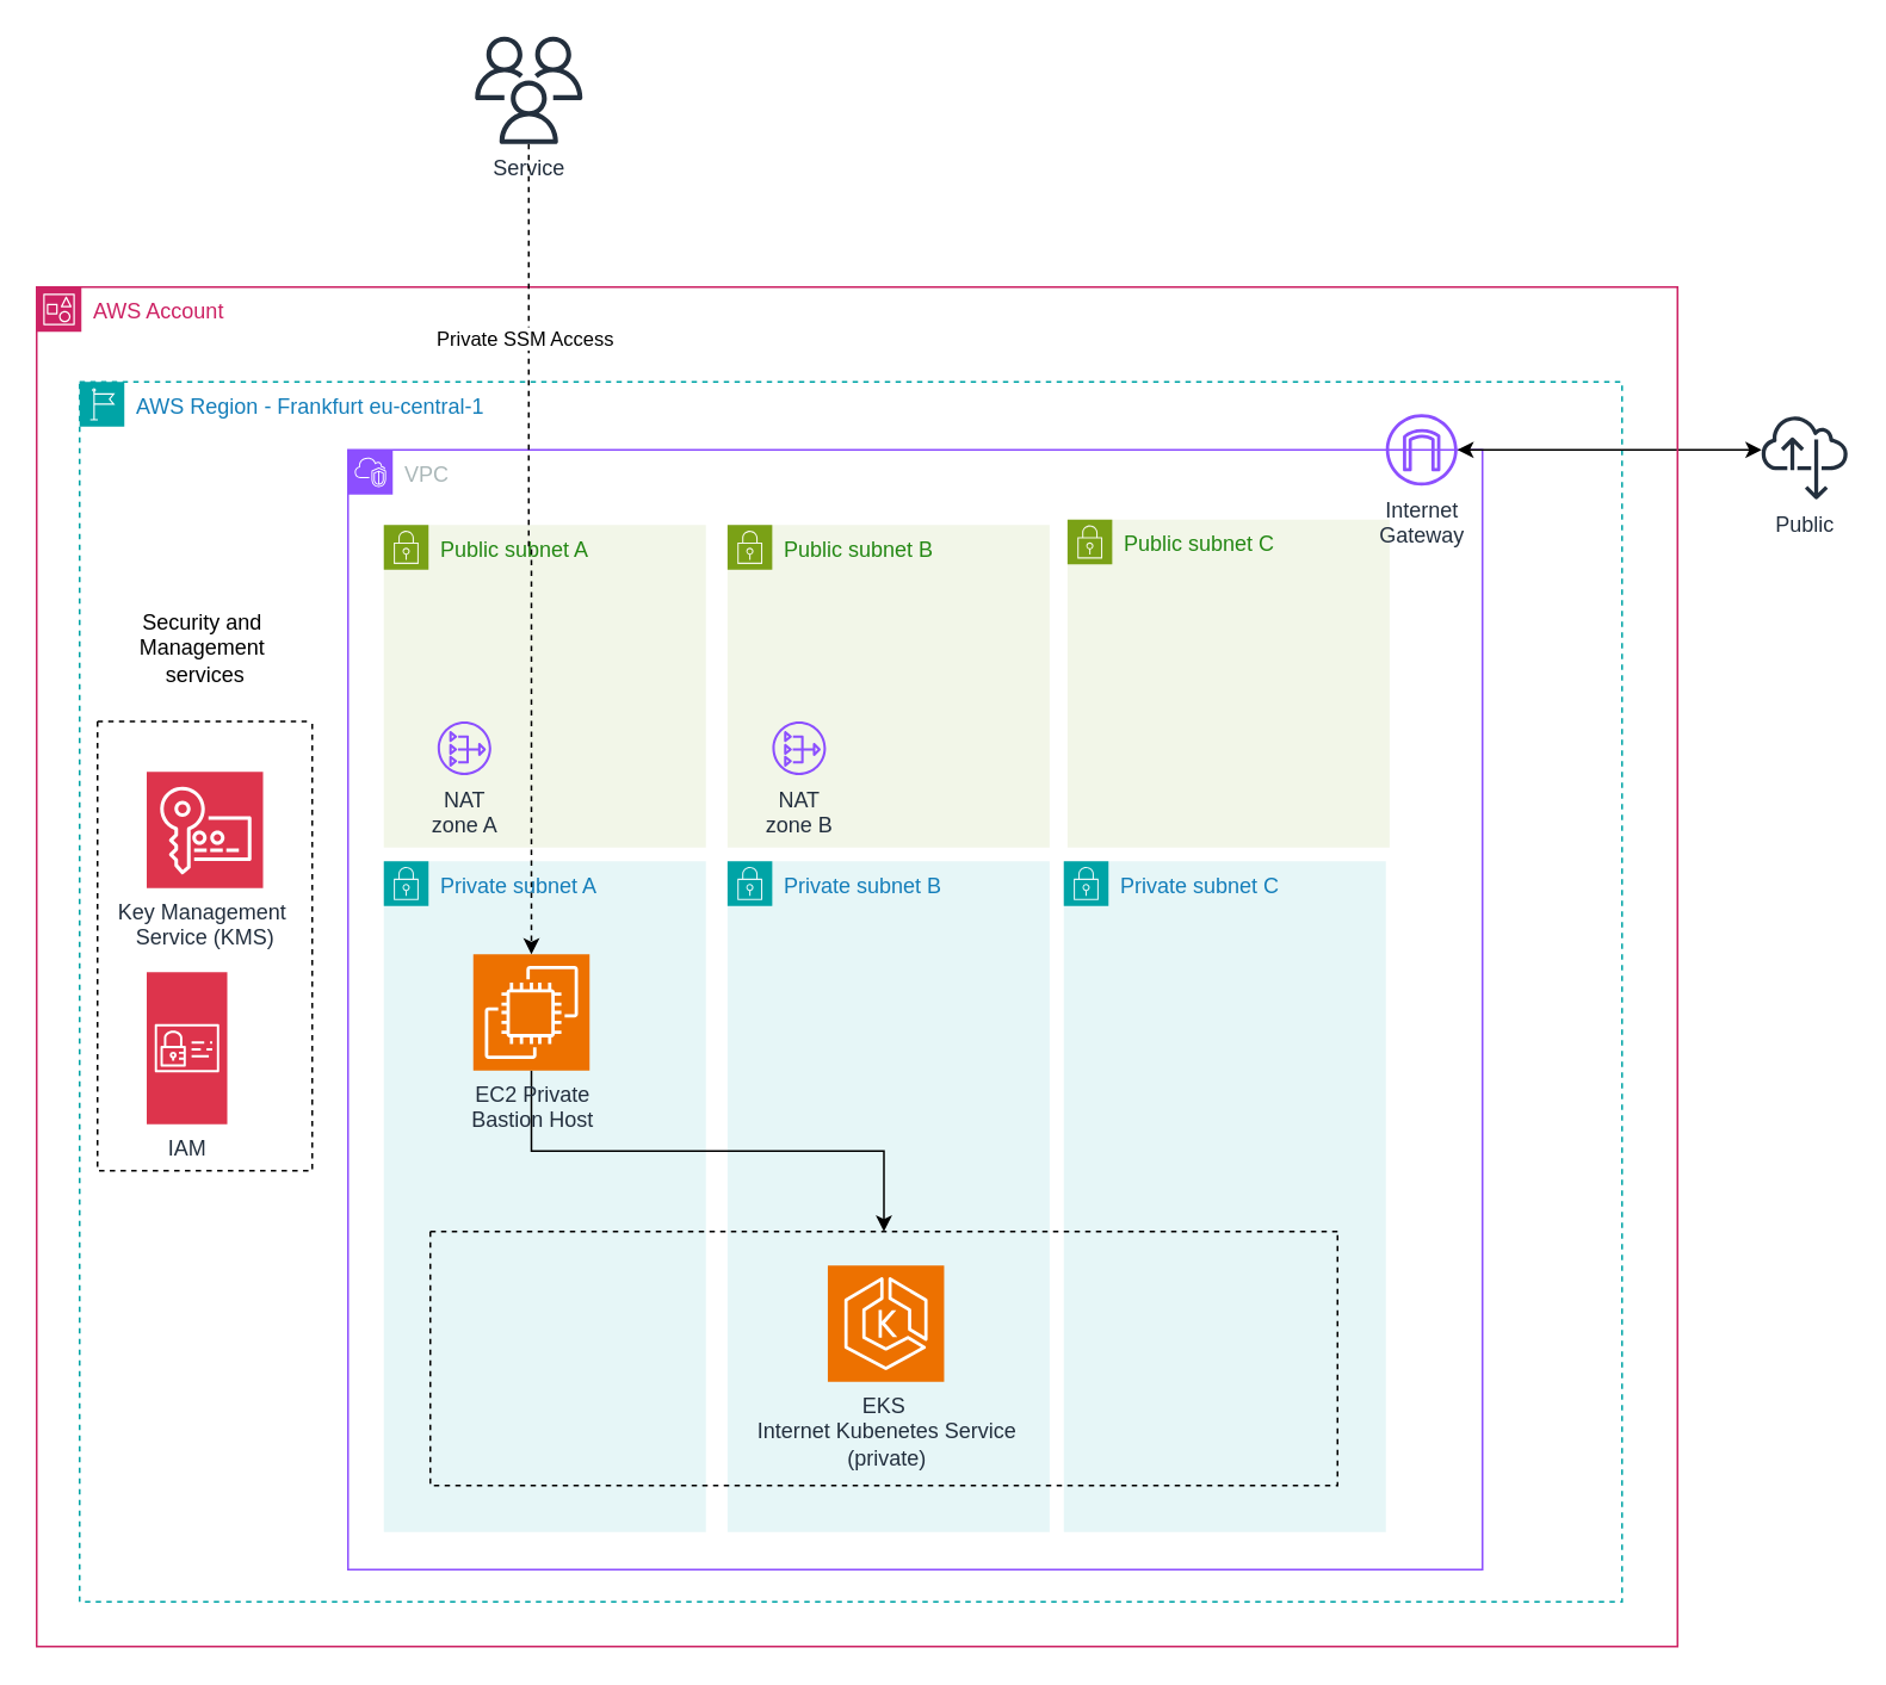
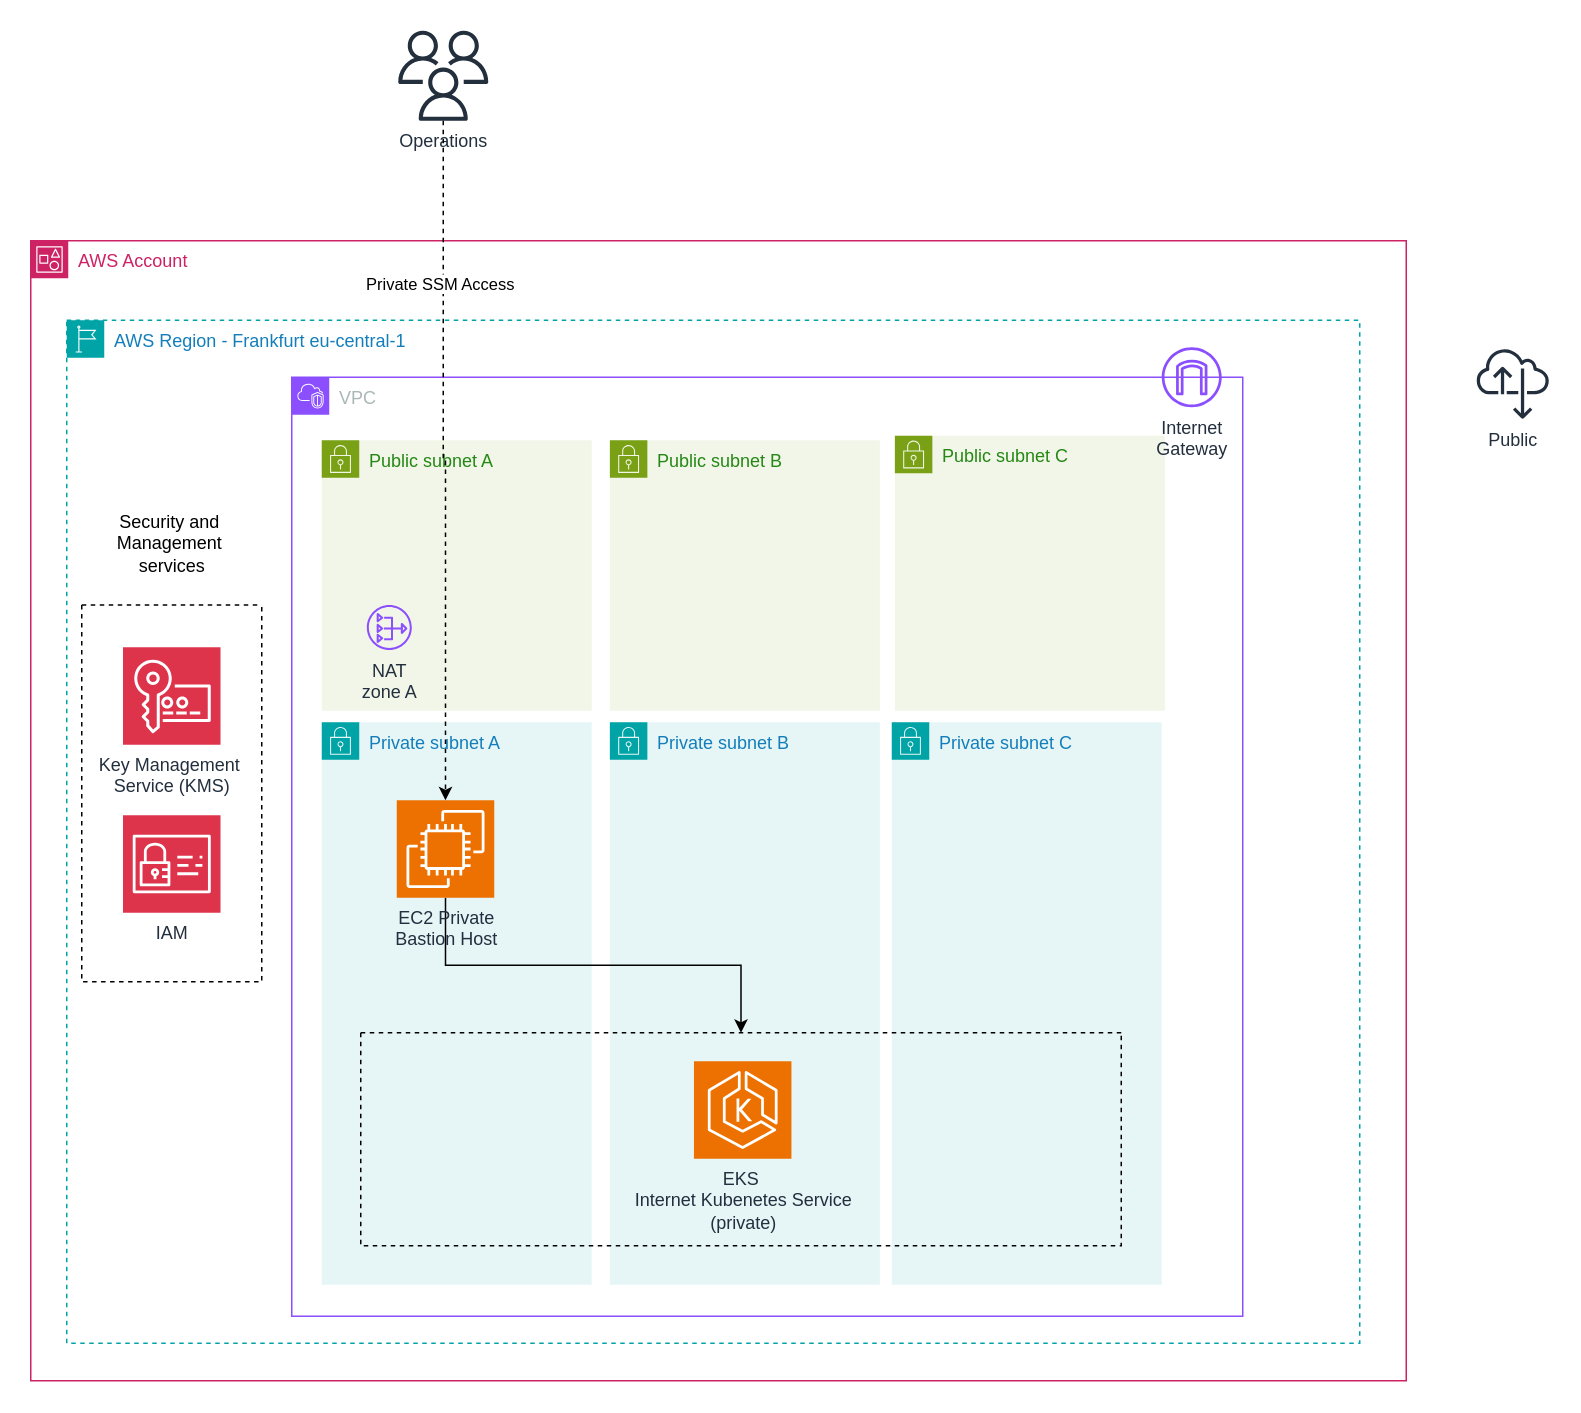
- <mxCell id="5" value="Service" style="sketch=0;outlineConnect=0;fontColor=#232F3E;gradientColor=none;fillColor=#232F3D;strokeColor=none;dashed=0;verticalLabelPosition=bottom;verticalAlign=top;align=center;html=1;fontSize=12;fontStyle=0;aspect=fixed;pointerEvents=1;shape=mxgraph.aws4.users;" parent="1" vertex="1"><mxGeometry x="265" y="20" width="60" height="60" as="geometry" /></mxCell>
+ <mxCell id="5" value="Operations" style="sketch=0;outlineConnect=0;fontColor=#232F3E;gradientColor=none;fillColor=#232F3D;strokeColor=none;dashed=0;verticalLabelPosition=bottom;verticalAlign=top;align=center;html=1;fontSize=12;fontStyle=0;aspect=fixed;pointerEvents=1;shape=mxgraph.aws4.users;" parent="1" vertex="1"><mxGeometry x="265" y="20" width="60" height="60" as="geometry" /></mxCell>
- <mxCell id="13" style="edgeStyle=orthogonalEdgeStyle;rounded=0;orthogonalLoop=1;jettySize=auto;html=1;startArrow=classic;startFill=1;" parent="1" source="14" target="19" edge="1"><mxGeometry relative="1" as="geometry"><mxPoint x="734" y="-19" as="targetPoint" /><Array as="points"><mxPoint x="952" y="251" /><mxPoint x="952" y="251" /></Array></mxGeometry></mxCell>
- <mxCell id="12" value="NAT&lt;br&gt;zone B" style="sketch=0;outlineConnect=0;fontColor=#232F3E;gradientColor=none;fillColor=#8C4FFF;strokeColor=none;dashed=0;verticalLabelPosition=bottom;verticalAlign=top;align=center;html=1;fontSize=12;fontStyle=0;aspect=fixed;pointerEvents=1;shape=mxgraph.aws4.nat_gateway;fontFamily=Helvetica;" parent="1" vertex="1"><mxGeometry x="431.13" y="402.87" width="30" height="30" as="geometry" /></mxCell>
- <mxCell id="16" value="IAM" style="sketch=0;points=[[0,0,0],[0.25,0,0],[0.5,0,0],[0.75,0,0],[1,0,0],[0,1,0],[0.25,1,0],[0.5,1,0],[0.75,1,0],[1,1,0],[0,0.25,0],[0,0.5,0],[0,0.75,0],[1,0.25,0],[1,0.5,0],[1,0.75,0]];outlineConnect=0;fontColor=#232F3E;fillColor=#DD344C;strokeColor=#ffffff;dashed=0;verticalLabelPosition=bottom;verticalAlign=top;align=center;html=1;fontSize=12;fontStyle=0;aspect=fixed;shape=mxgraph.aws4.resourceIcon;resIcon=mxgraph.aws4.identity_and_access_management;" parent="15" vertex="1"><mxGeometry x="27.5" y="140.13" width="45" height="85" as="geometry" /></mxCell>
+ <mxCell id="16" value="IAM" style="sketch=0;points=[[0,0,0],[0.25,0,0],[0.5,0,0],[0.75,0,0],[1,0,0],[0,1,0],[0.25,1,0],[0.5,1,0],[0.75,1,0],[1,1,0],[0,0.25,0],[0,0.5,0],[0,0.75,0],[1,0.25,0],[1,0.5,0],[1,0.75,0]];outlineConnect=0;fontColor=#232F3E;fillColor=#DD344C;strokeColor=#ffffff;dashed=0;verticalLabelPosition=bottom;verticalAlign=top;align=center;html=1;fontSize=12;fontStyle=0;aspect=fixed;shape=mxgraph.aws4.resourceIcon;resIcon=mxgraph.aws4.identity_and_access_management;" parent="15" vertex="1"><mxGeometry x="27.5" y="140.13" width="65" height="65" as="geometry" /></mxCell>
